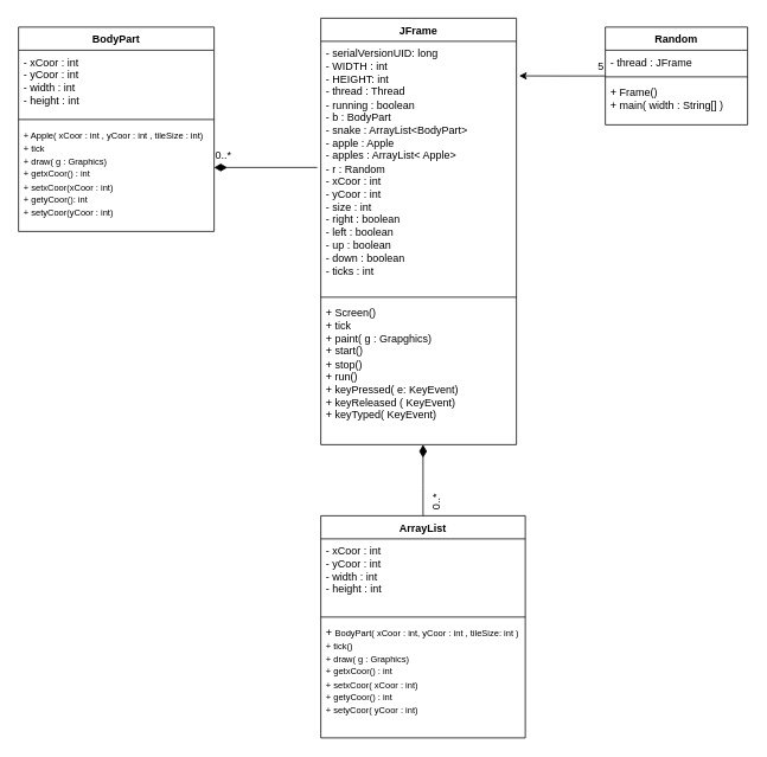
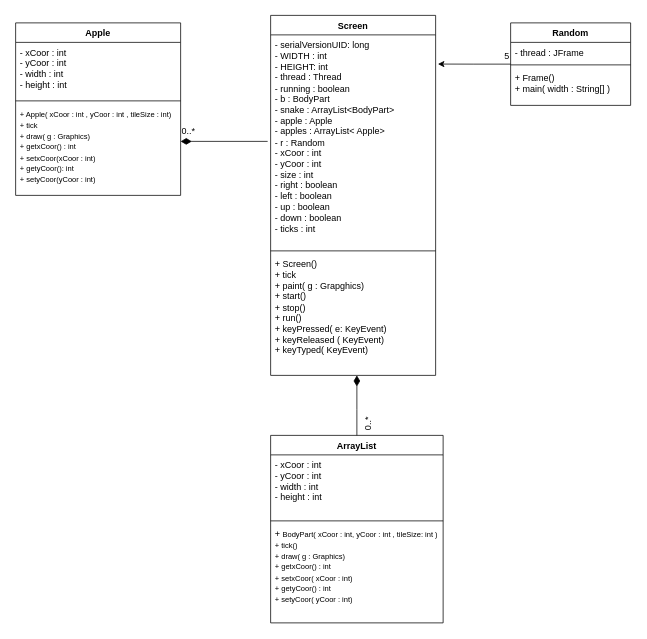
- <mxCell id="6" value="JFrame" style="swimlane;fontStyle=1;align=center;verticalAlign=top;childLayout=stackLayout;horizontal=1;startSize=26;horizontalStack=0;resizeParent=1;resizeParentMax=0;resizeLast=0;collapsible=1;marginBottom=0;whiteSpace=wrap;html=1;" vertex="1" parent="1"><mxGeometry x="360" y="20" width="220" height="480" as="geometry" /></mxCell>
+ <mxCell id="6" value="Screen" style="swimlane;fontStyle=1;align=center;verticalAlign=top;childLayout=stackLayout;horizontal=1;startSize=26;horizontalStack=0;resizeParent=1;resizeParentMax=0;resizeLast=0;collapsible=1;marginBottom=0;whiteSpace=wrap;html=1;" vertex="1" parent="1"><mxGeometry x="360" y="20" width="220" height="480" as="geometry" /></mxCell>
- <mxCell id="10" value="BodyPart" style="swimlane;fontStyle=1;align=center;verticalAlign=top;childLayout=stackLayout;horizontal=1;startSize=26;horizontalStack=0;resizeParent=1;resizeParentMax=0;resizeLast=0;collapsible=1;marginBottom=0;whiteSpace=wrap;html=1;" vertex="1" parent="1"><mxGeometry x="20" y="30" width="220" height="230" as="geometry" /></mxCell>
+ <mxCell id="10" value="Apple" style="swimlane;fontStyle=1;align=center;verticalAlign=top;childLayout=stackLayout;horizontal=1;startSize=26;horizontalStack=0;resizeParent=1;resizeParentMax=0;resizeLast=0;collapsible=1;marginBottom=0;whiteSpace=wrap;html=1;" vertex="1" parent="1"><mxGeometry x="20" y="30" width="220" height="230" as="geometry" /></mxCell>
